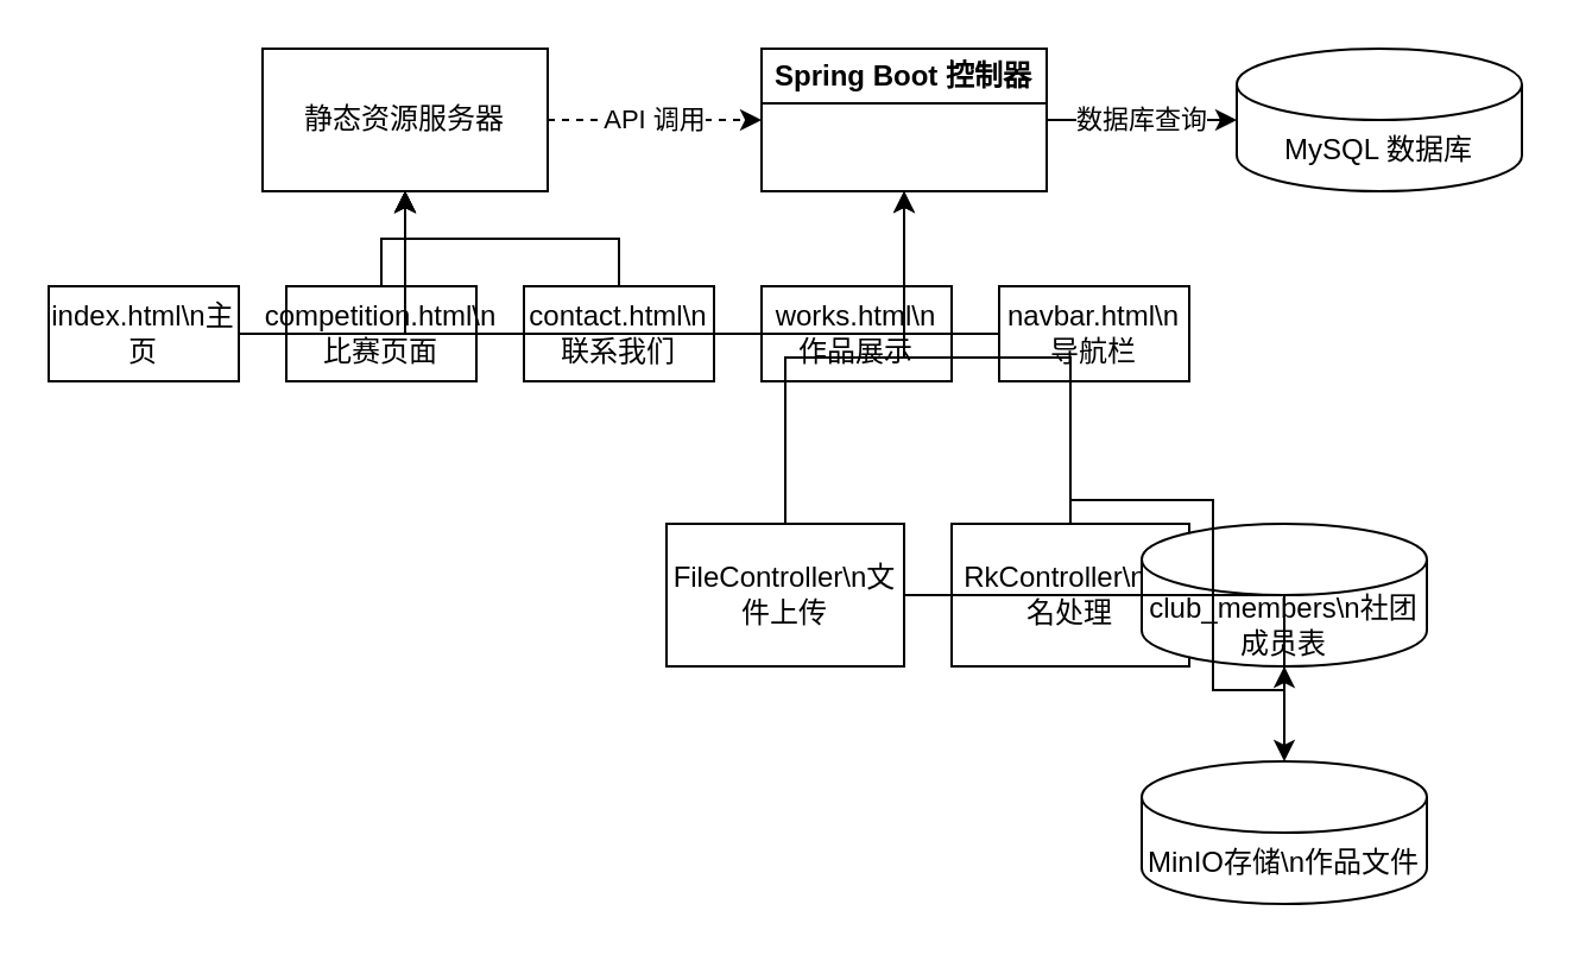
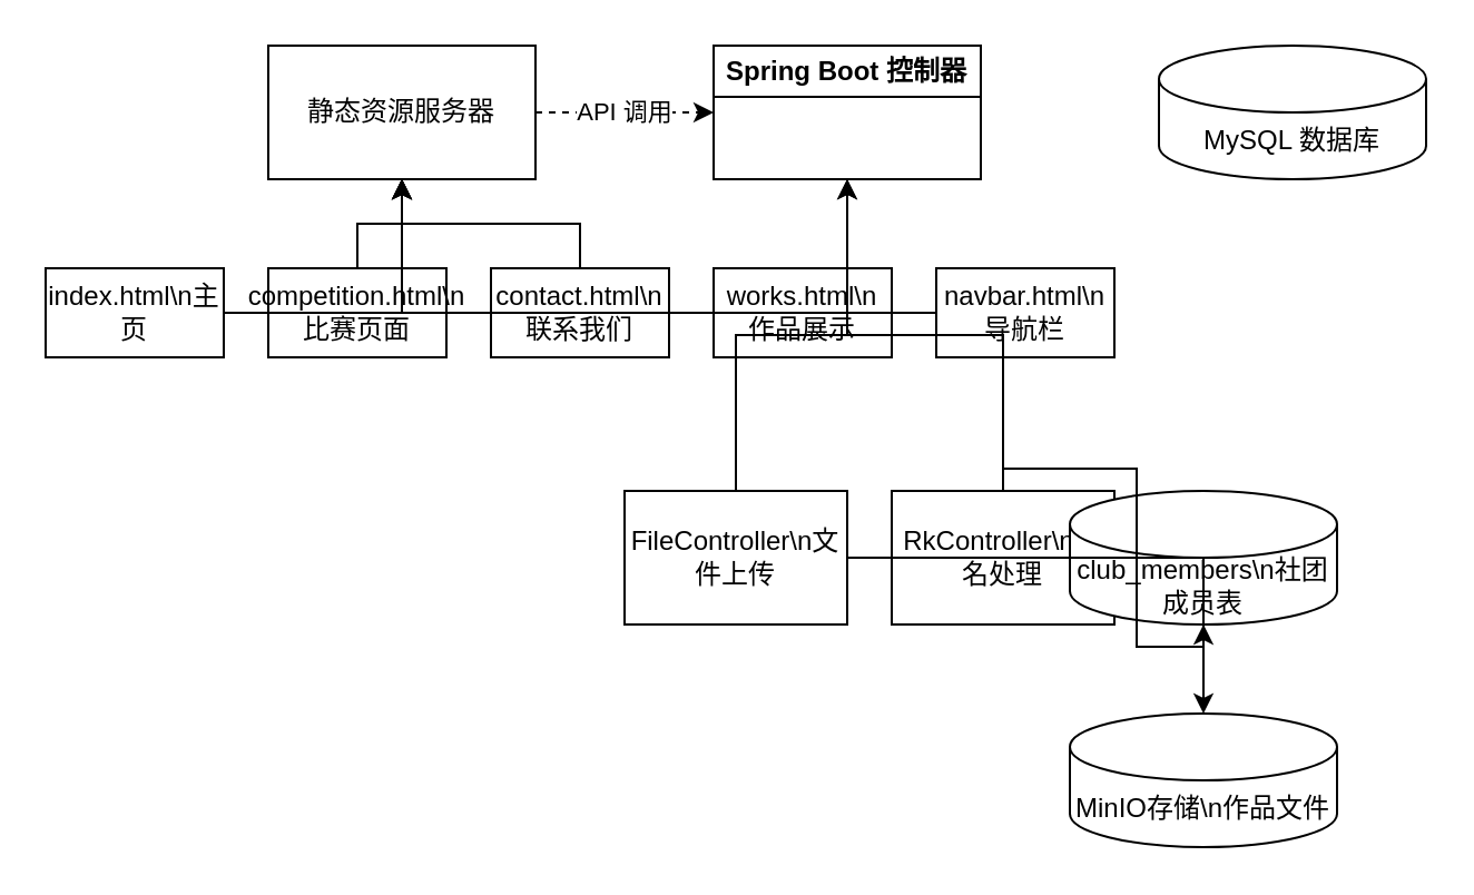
- <mxCell id="2" value="静态资源服务器" style="rounded=0;whiteSpace=wrap;html=1;" vertex="1" parent="1"><mxGeometry x="110" y="20" width="120" height="60" as="geometry" /></mxCell>
+ <mxCell id="2" value="静态资源服务器" style="rounded=0;whiteSpace=wrap;html=1;" vertex="1" parent="1"><mxGeometry x="120" y="20" width="120" height="60" as="geometry" /></mxCell>
- <mxCell id="6" value="数据库查询" style="edgeStyle=orthogonalEdgeStyle;rounded=0;html=1;" edge="1" parent="1" source="3" target="4"><mxGeometry relative="1" as="geometry" /></mxCell>
